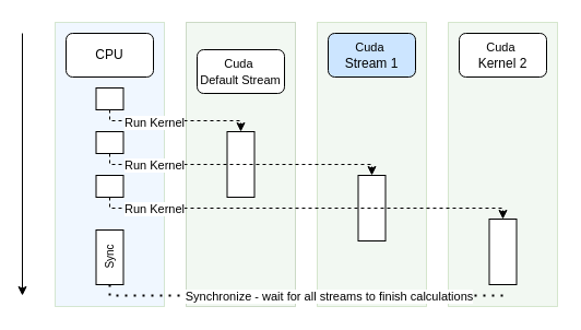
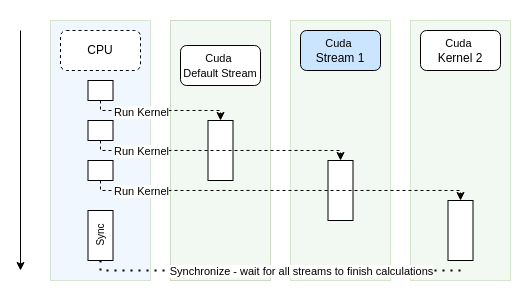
- <mxCell id="6" value="CPU" style="rounded=1;whiteSpace=wrap;html=1;" vertex="1" parent="1"><mxGeometry x="60" y="30" width="80" height="40" as="geometry" /></mxCell>
+ <mxCell id="6" value="CPU" style="rounded=1;whiteSpace=wrap;html=1;dashed=1;" vertex="1" parent="1"><mxGeometry x="60" y="30" width="80" height="40" as="geometry" /></mxCell>
